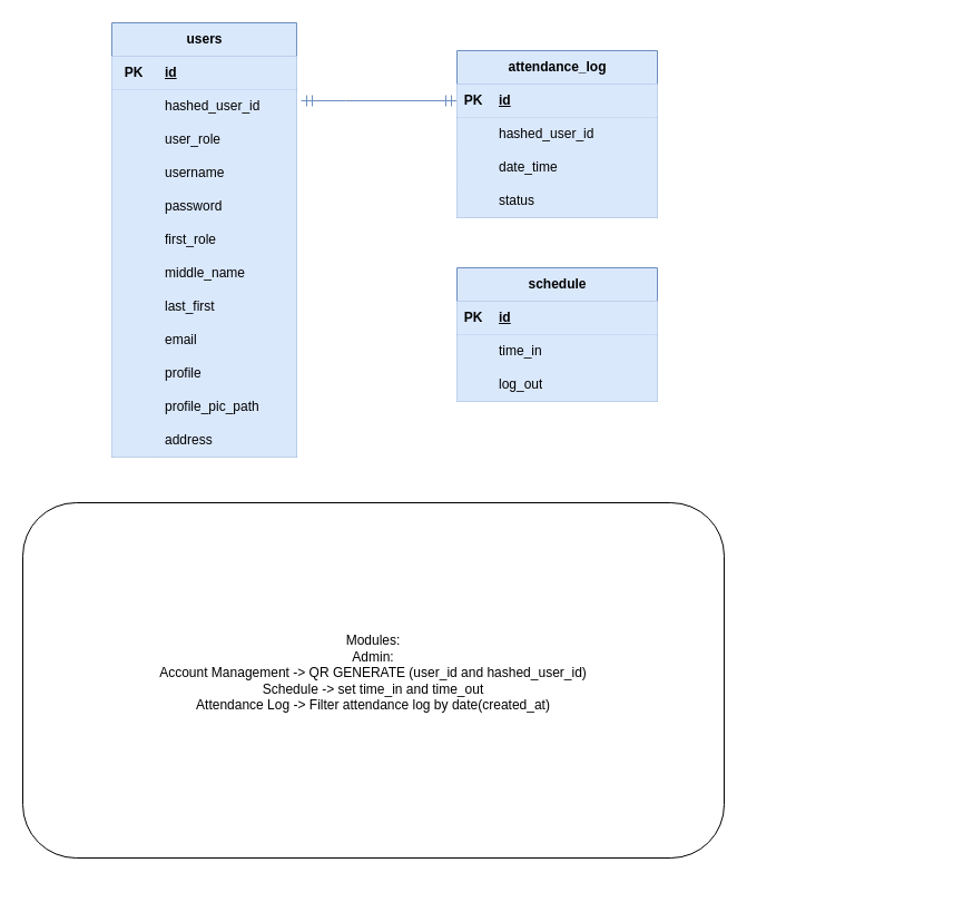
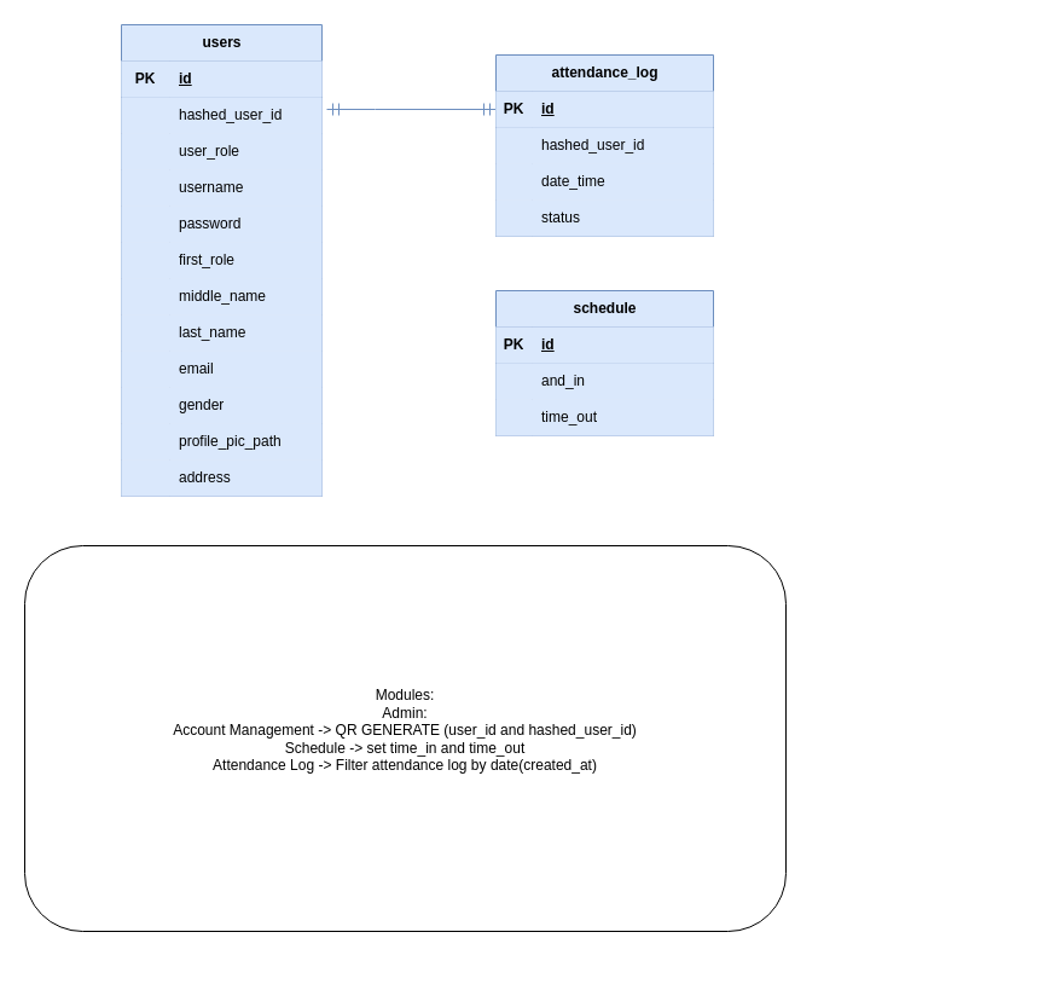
- <mxCell id="26" value="last_first" style="shape=partialRectangle;connectable=0;fillColor=#dae8fc;top=0;left=0;bottom=0;right=0;align=left;spacingLeft=6;overflow=hidden;whiteSpace=wrap;html=1;strokeColor=#6c8ebf;shadow=0;swimlaneLine=1;" parent="24" vertex="1"><mxGeometry x="40" width="125.96" height="30" as="geometry"><mxRectangle width="125.96" height="30" as="alternateBounds" /></mxGeometry></mxCell>
+ <mxCell id="26" value="last_name" style="shape=partialRectangle;connectable=0;fillColor=#dae8fc;top=0;left=0;bottom=0;right=0;align=left;spacingLeft=6;overflow=hidden;whiteSpace=wrap;html=1;strokeColor=#6c8ebf;shadow=0;swimlaneLine=1;" parent="24" vertex="1"><mxGeometry x="40" width="125.96" height="30" as="geometry"><mxRectangle width="125.96" height="30" as="alternateBounds" /></mxGeometry></mxCell>
- <mxCell id="60" value="time_in" style="shape=partialRectangle;connectable=0;fillColor=#dae8fc;top=0;left=0;bottom=0;right=0;align=left;spacingLeft=6;overflow=hidden;whiteSpace=wrap;html=1;strokeColor=#6c8ebf;shadow=0;swimlaneLine=1;" vertex="1" parent="58"><mxGeometry x="30" width="150" height="30" as="geometry"><mxRectangle width="150" height="30" as="alternateBounds" /></mxGeometry></mxCell>
+ <mxCell id="60" value="and_in" style="shape=partialRectangle;connectable=0;fillColor=#dae8fc;top=0;left=0;bottom=0;right=0;align=left;spacingLeft=6;overflow=hidden;whiteSpace=wrap;html=1;strokeColor=#6c8ebf;shadow=0;swimlaneLine=1;" vertex="1" parent="58"><mxGeometry x="30" width="150" height="30" as="geometry"><mxRectangle width="150" height="30" as="alternateBounds" /></mxGeometry></mxCell>
- <mxCell id="32" value="profile" style="shape=partialRectangle;connectable=0;fillColor=#dae8fc;top=0;left=0;bottom=0;right=0;align=left;spacingLeft=6;overflow=hidden;whiteSpace=wrap;html=1;strokeColor=#6c8ebf;shadow=0;swimlaneLine=1;" parent="30" vertex="1"><mxGeometry x="40" width="125.96" height="30" as="geometry"><mxRectangle width="125.96" height="30" as="alternateBounds" /></mxGeometry></mxCell>
+ <mxCell id="32" value="gender" style="shape=partialRectangle;connectable=0;fillColor=#dae8fc;top=0;left=0;bottom=0;right=0;align=left;spacingLeft=6;overflow=hidden;whiteSpace=wrap;html=1;strokeColor=#6c8ebf;shadow=0;swimlaneLine=1;" parent="30" vertex="1"><mxGeometry x="40" width="125.96" height="30" as="geometry"><mxRectangle width="125.96" height="30" as="alternateBounds" /></mxGeometry></mxCell>
- <mxCell id="63" value="log_out" style="shape=partialRectangle;connectable=0;fillColor=#dae8fc;top=0;left=0;bottom=0;right=0;align=left;spacingLeft=6;overflow=hidden;whiteSpace=wrap;html=1;strokeColor=#6c8ebf;shadow=0;swimlaneLine=1;" vertex="1" parent="61"><mxGeometry x="30" width="150" height="30" as="geometry"><mxRectangle width="150" height="30" as="alternateBounds" /></mxGeometry></mxCell>
+ <mxCell id="63" value="time_out" style="shape=partialRectangle;connectable=0;fillColor=#dae8fc;top=0;left=0;bottom=0;right=0;align=left;spacingLeft=6;overflow=hidden;whiteSpace=wrap;html=1;strokeColor=#6c8ebf;shadow=0;swimlaneLine=1;" vertex="1" parent="61"><mxGeometry x="30" width="150" height="30" as="geometry"><mxRectangle width="150" height="30" as="alternateBounds" /></mxGeometry></mxCell>
